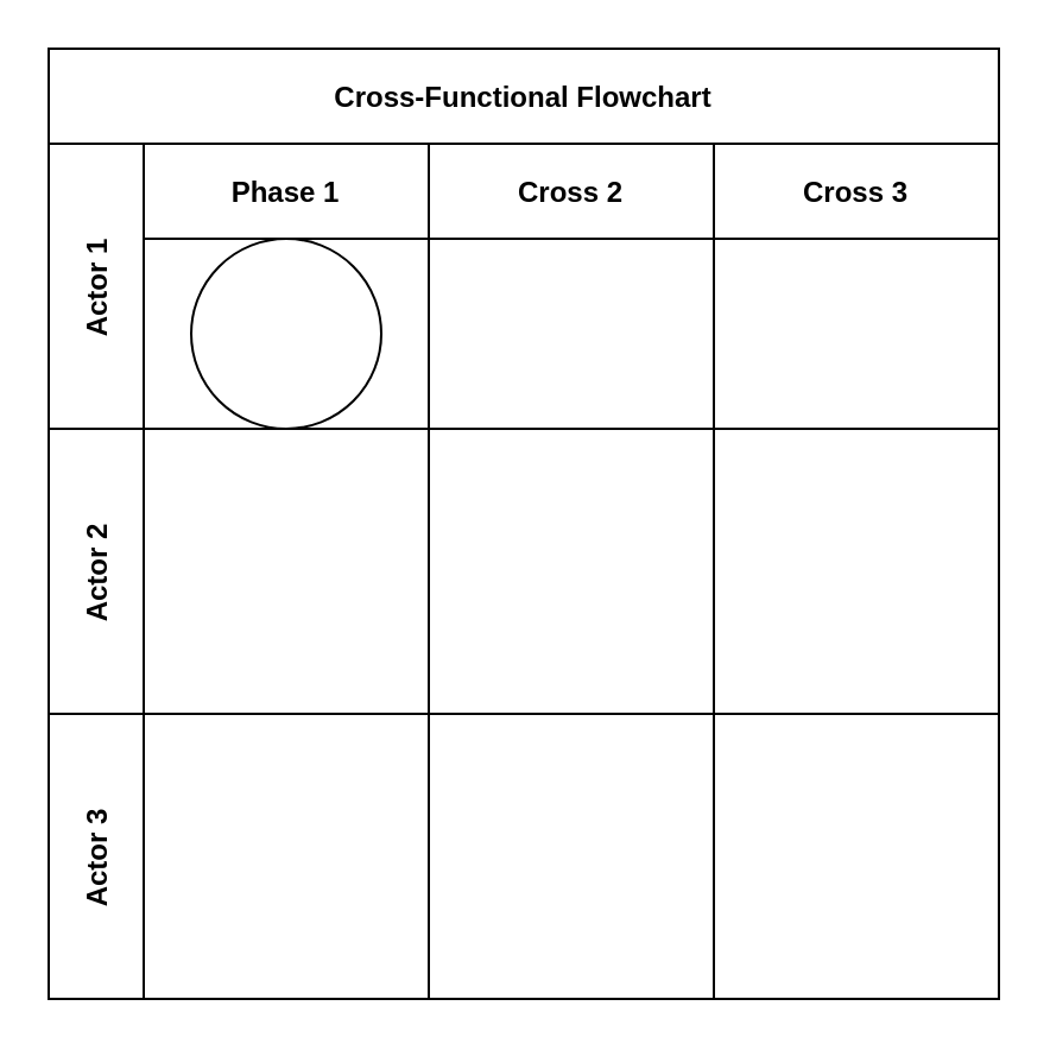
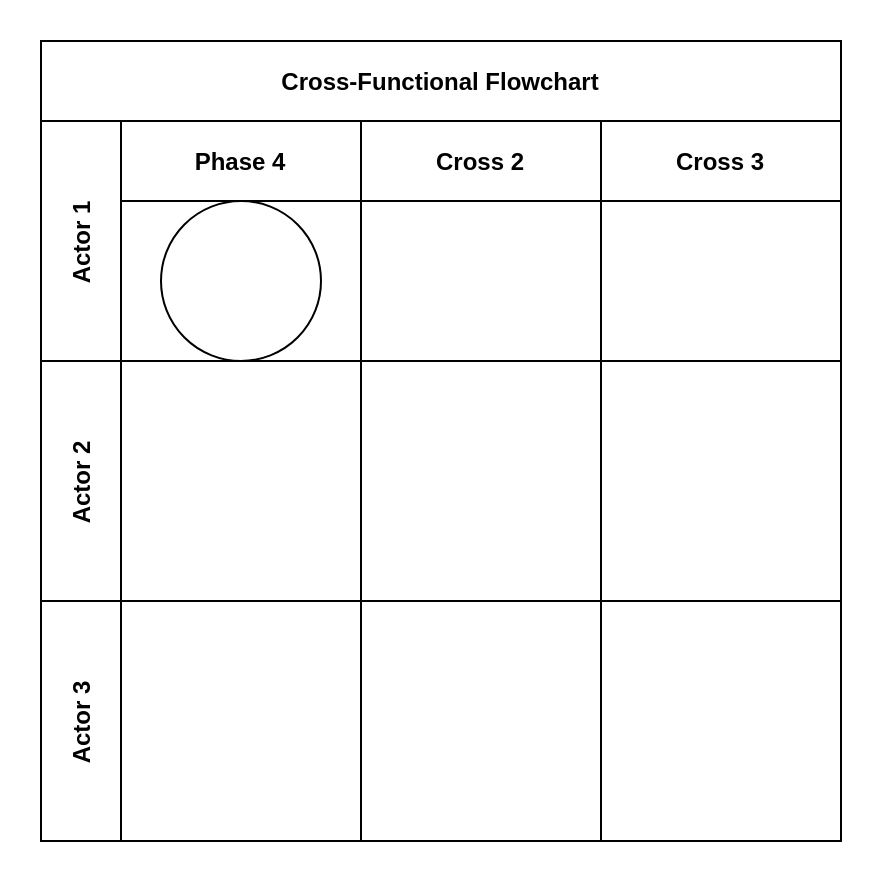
- <mxCell id="4" value="Phase 1" style="swimlane;swimlaneHead=0;swimlaneBody=0;fontStyle=0;connectable=0;fillColor=none;startSize=40;collapsible=0;recursiveResize=0;expand=0;fontStyle=1;" vertex="1" parent="3"><mxGeometry x="40" width="120" height="120" as="geometry"><mxRectangle width="120" height="120" as="alternateBounds" /></mxGeometry></mxCell>
+ <mxCell id="4" value="Phase 4" style="swimlane;swimlaneHead=0;swimlaneBody=0;fontStyle=0;connectable=0;fillColor=none;startSize=40;collapsible=0;recursiveResize=0;expand=0;fontStyle=1;" vertex="1" parent="3"><mxGeometry x="40" width="120" height="120" as="geometry"><mxRectangle width="120" height="120" as="alternateBounds" /></mxGeometry></mxCell>
